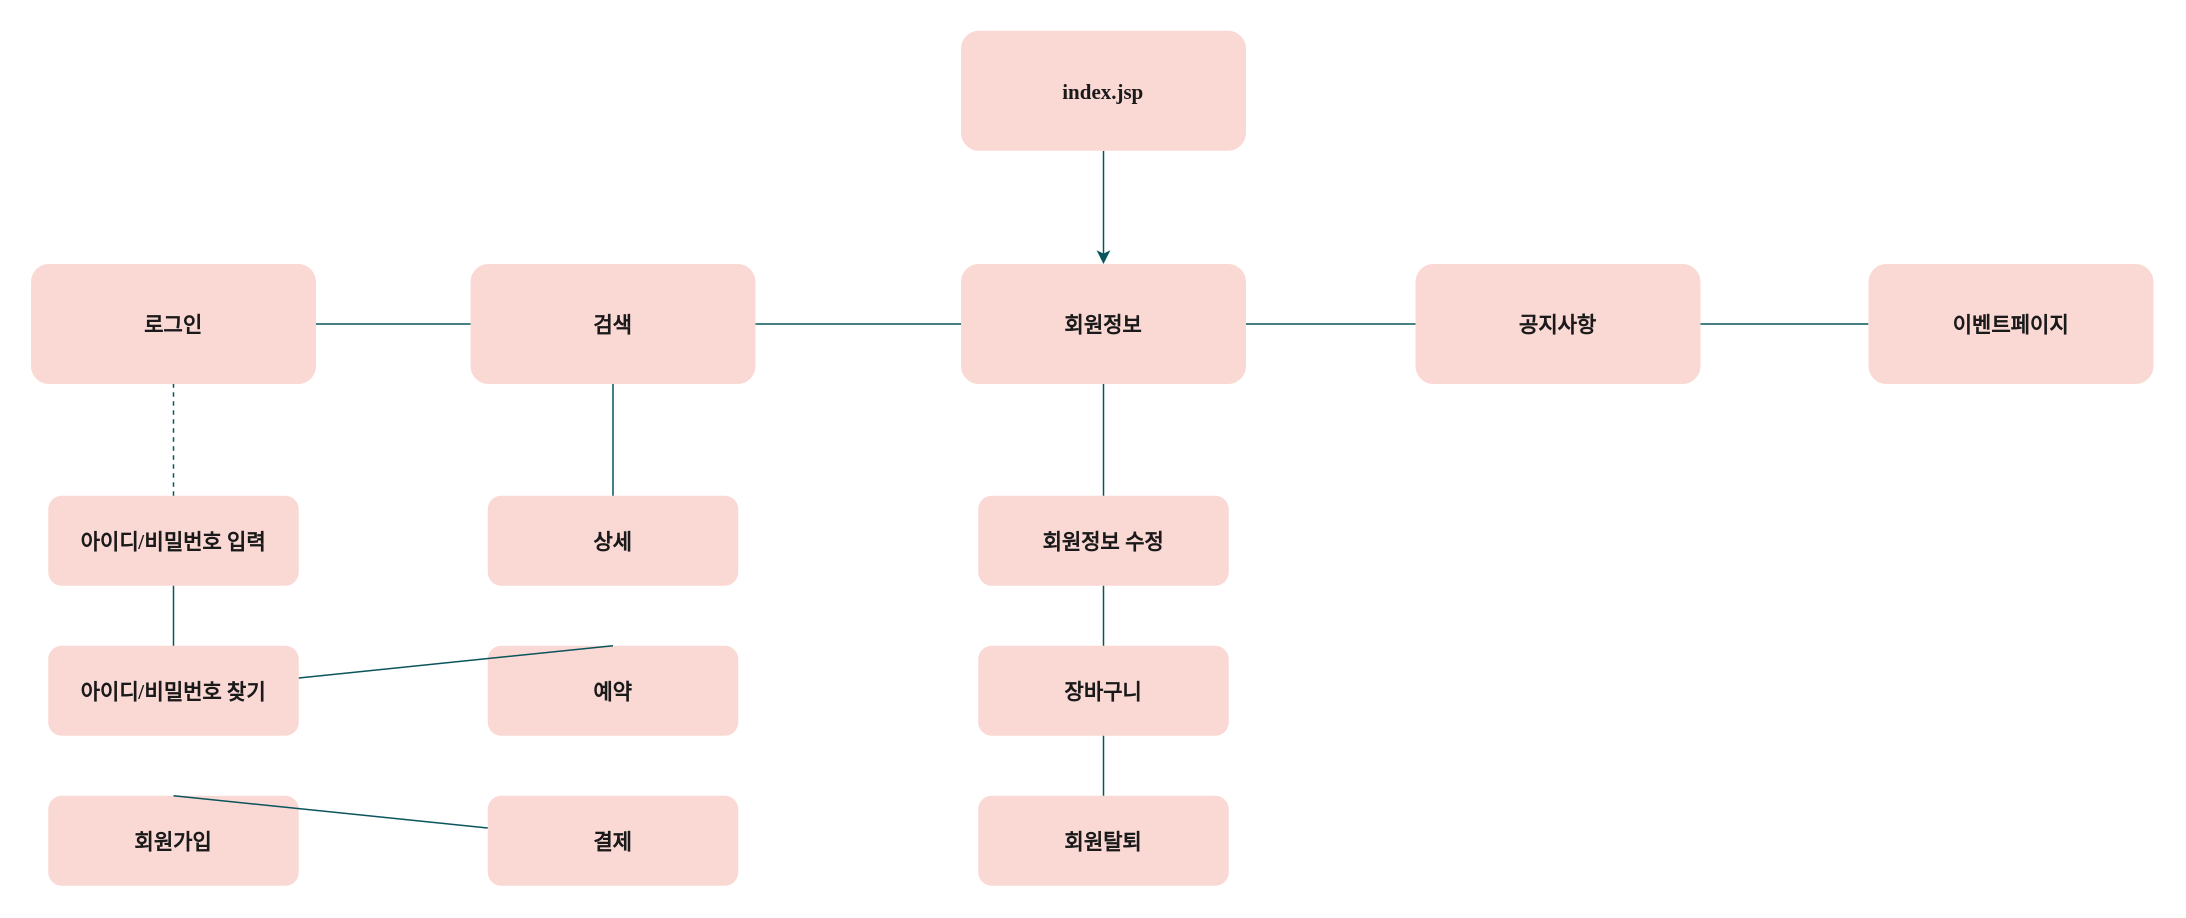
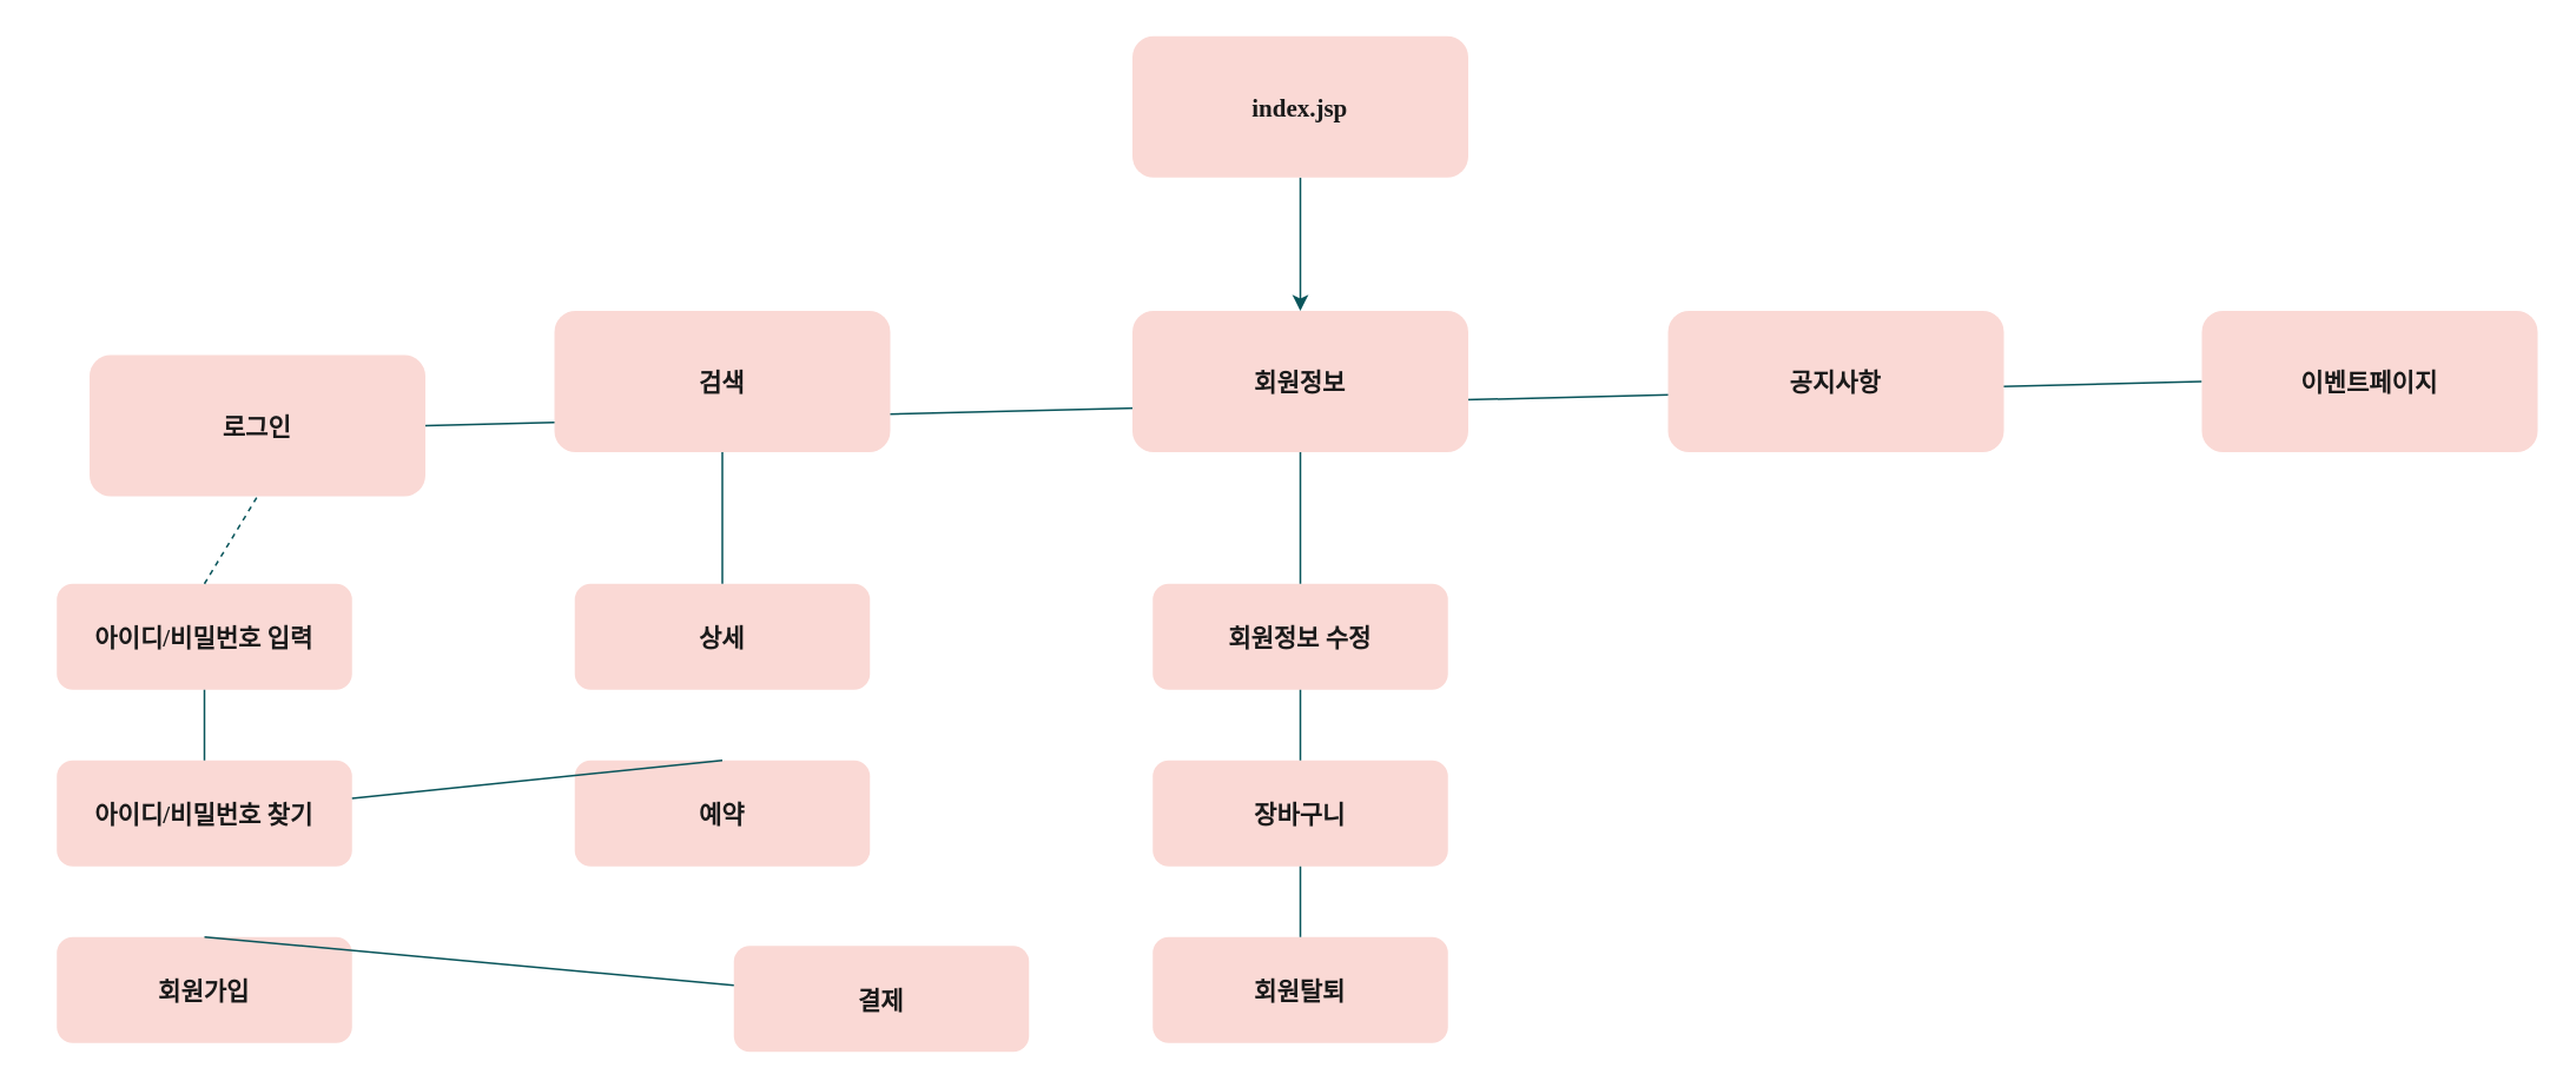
- <mxCell id="8" value="로그인" style="rounded=1;fillColor=#FAD9D5;strokeColor=none;fontColor=#1A1A1A;fontStyle=1;fontFamily=Tahoma;fontSize=14" parent="1" vertex="1"><mxGeometry x="20" y="175.5" width="190" height="80" as="geometry" /></mxCell>
+ <mxCell id="8" value="로그인" style="rounded=1;fillColor=#FAD9D5;strokeColor=none;fontColor=#1A1A1A;fontStyle=1;fontFamily=Tahoma;fontSize=14" parent="1" vertex="1"><mxGeometry x="50" y="200.5" width="190" height="80" as="geometry" /></mxCell>
- <mxCell id="18" value="결제" style="rounded=1;fillColor=#FAD9D5;strokeColor=none;fontColor=#1A1A1A;fontStyle=1;fontFamily=Tahoma;fontSize=14" vertex="1" parent="1"><mxGeometry x="324.5" y="530" width="167" height="60" as="geometry" /></mxCell>
+ <mxCell id="18" value="결제" style="rounded=1;fillColor=#FAD9D5;strokeColor=none;fontColor=#1A1A1A;fontStyle=1;fontFamily=Tahoma;fontSize=14" vertex="1" parent="1"><mxGeometry x="414.5" y="535" width="167" height="60" as="geometry" /></mxCell>
